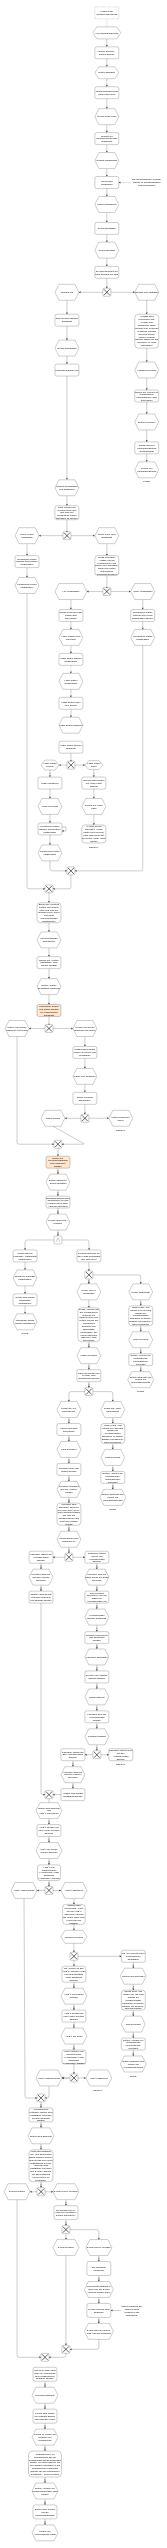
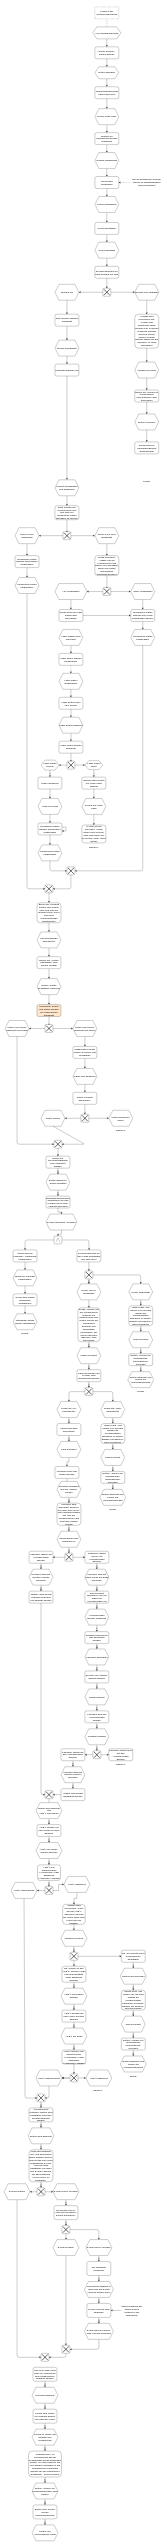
- <mxCell id="50" value="" style="edgeStyle=orthogonalEdgeStyle;rounded=0;orthogonalLoop=1;jettySize=auto;html=1;" edge="1" parent="1" source="51" target="52"><mxGeometry relative="1" as="geometry" /></mxCell>
- <mxCell id="52" value="Zurück auf Ummeldungsseite" style="shape=hexagon;perimeter=hexagonPerimeter2;whiteSpace=wrap;html=1;fixedSize=1;" vertex="1" parent="1"><mxGeometry x="675" y="2300" width="120" height="80" as="geometry" /></mxCell>
- <mxCell id="81" value="" style="edgeStyle=orthogonalEdgeStyle;rounded=0;orthogonalLoop=1;jettySize=auto;html=1;" edge="1" parent="1" source="82" target="84"><mxGeometry relative="1" as="geometry" /></mxCell>
+ <mxCell id="81" value="" style="edgeStyle=orthogonalEdgeStyle;rounded=0;orthogonalLoop=1;jettySize=auto;html=1;" edge="1" parent="1" source="82" target="86"><mxGeometry relative="1" as="geometry" /></mxCell>
+ <mxCell id="94" value="" style="edgeStyle=orthogonalEdgeStyle;rounded=0;orthogonalLoop=1;jettySize=auto;html=1;" edge="1" parent="1" source="95" target="97"><mxGeometry relative="1" as="geometry" /></mxCell>
- <mxCell id="145" value="Grund und Termin überprüft und falsch" style="shape=hexagon;perimeter=hexagonPerimeter2;whiteSpace=wrap;html=1;fixedSize=1;" vertex="1" parent="1"><mxGeometry x="365" y="5100" width="120" height="80" as="geometry" /></mxCell>
+ <mxCell id="145" value="Daten und Termin überprüft und falsch" style="shape=hexagon;perimeter=hexagonPerimeter2;whiteSpace=wrap;html=1;fixedSize=1;" vertex="1" parent="1"><mxGeometry x="365" y="5100" width="120" height="80" as="geometry" /></mxCell>
- <mxCell id="165" value="Button zur Terminbestätigung kann gedrückt werden" style="rounded=1;whiteSpace=wrap;html=1;fillColor=#ffe6cc;" vertex="1" parent="1"><mxGeometry x="230" y="5780" width="120" height="60" as="geometry" /></mxCell>
+ <mxCell id="165" value="Button zur Terminbestätigung kann gedrückt werden" style="rounded=1;whiteSpace=wrap;html=1;" vertex="1" parent="1"><mxGeometry x="230" y="5780" width="120" height="60" as="geometry" /></mxCell>
- <mxCell id="171" value="E-Mail verschickt / erhalten" style="shape=hexagon;perimeter=hexagonPerimeter2;whiteSpace=wrap;html=1;fixedSize=1;" vertex="1" parent="1"><mxGeometry x="230" y="6070" width="120" height="80" as="geometry" /></mxCell>
+ <mxCell id="171" value="E-Mail verschickt / erhalten" style="shape=hexagon;perimeter=hexagonPerimeter2;whiteSpace=wrap;html=1;fixedSize=1;" vertex="1" parent="1"><mxGeometry x="230" y="6070" width="155" height="80" as="geometry" /></mxCell>
- <mxCell id="227" value="Passwort kann hier kreiert werden" style="rounded=1;whiteSpace=wrap;html=1;" vertex="1" parent="1"><mxGeometry x="285" y="7320" width="120" height="60" as="geometry" /></mxCell>
+ <mxCell id="227" value="Passwort kann hier kreiert werden" style="rounded=1;whiteSpace=wrap;html=1;" vertex="1" parent="1"><mxGeometry x="275" y="7335" width="120" height="60" as="geometry" /></mxCell>
- <mxCell id="288" value="AGB´s abgelehnt" style="shape=hexagon;perimeter=hexagonPerimeter2;whiteSpace=wrap;html=1;fixedSize=1;" vertex="1" parent="1"><mxGeometry x="305" y="9420" width="130" height="80" as="geometry" /></mxCell>
+ <mxCell id="288" value="AGB´s abgelehnt" style="shape=hexagon;perimeter=hexagonPerimeter2;whiteSpace=wrap;html=1;fixedSize=1;" vertex="1" parent="1"><mxGeometry x="320" y="9390" width="130" height="80" as="geometry" /></mxCell>
- <mxCell id="297" value="Verweis erscheint" style="shape=hexagon;perimeter=hexagonPerimeter2;whiteSpace=wrap;html=1;fixedSize=1;" vertex="1" parent="1"><mxGeometry x="305" y="9660" width="130" height="65" as="geometry" /></mxCell>
+ <mxCell id="297" value="Verweis erscheint" style="shape=hexagon;perimeter=hexagonPerimeter2;whiteSpace=wrap;html=1;fixedSize=1;" vertex="1" parent="1"><mxGeometry x="305" y="9660" width="130" height="80" as="geometry" /></mxCell>
